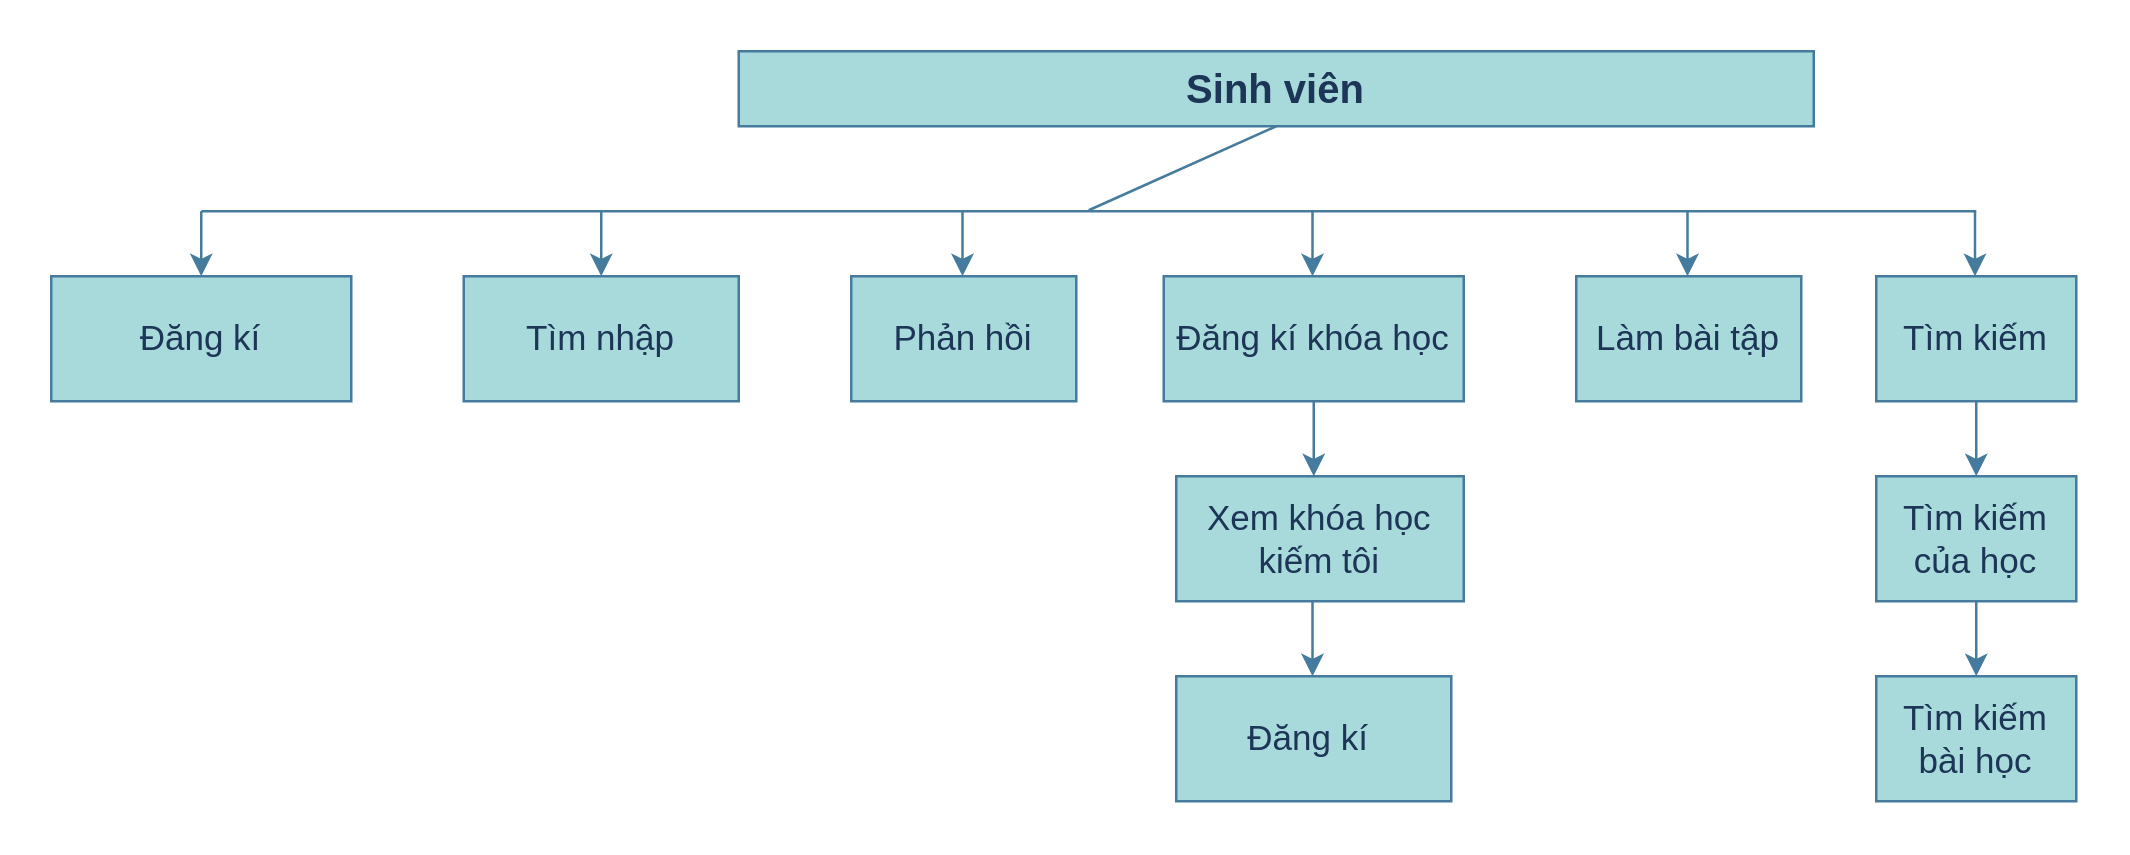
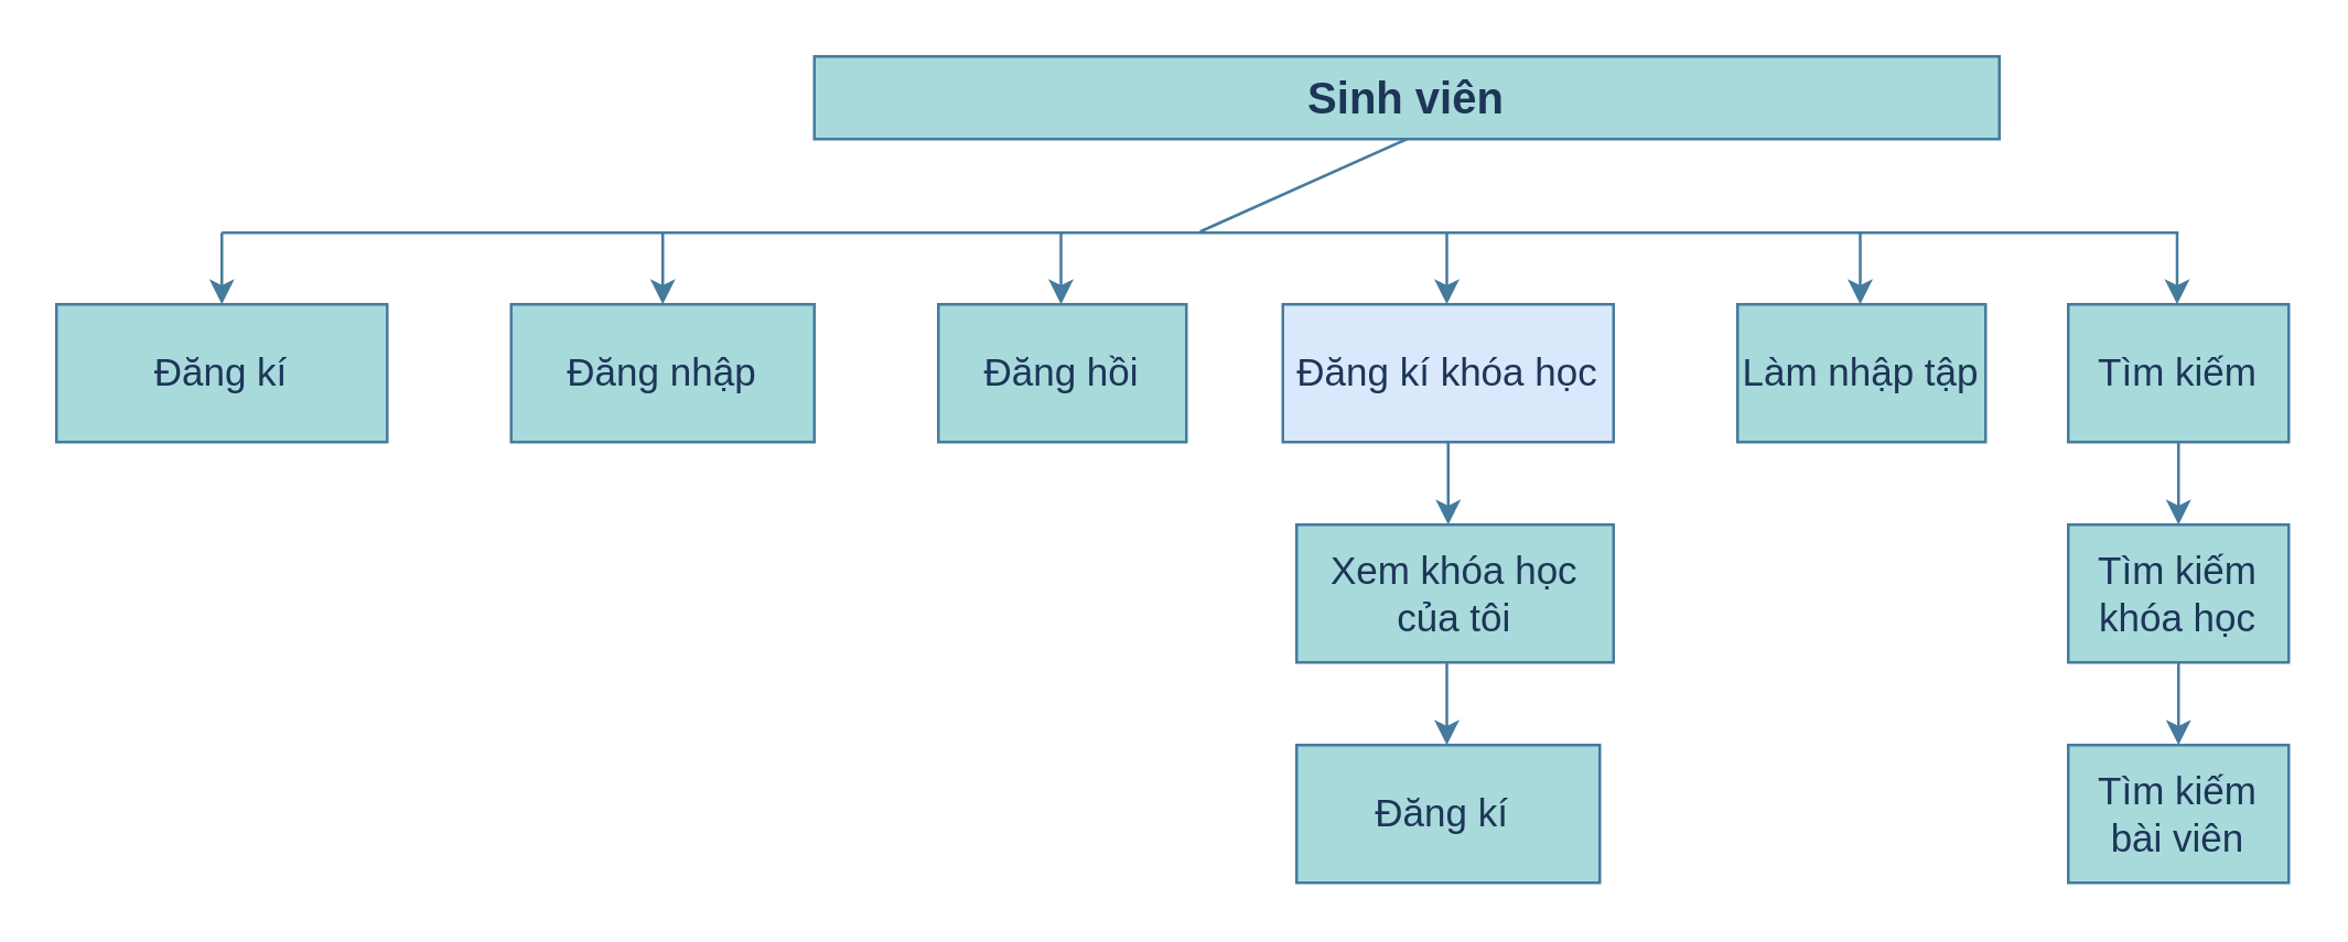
- <mxCell id="4" value="&lt;span style=&quot;font-size: 14px&quot;&gt;Tìm nhập&lt;/span&gt;" style="rounded=0;whiteSpace=wrap;html=1;fillColor=#A8DADC;strokeColor=#457B9D;fontColor=#1D3557;" parent="1" vertex="1"><mxGeometry x="185" y="110" width="110" height="50" as="geometry" /></mxCell>
+ <mxCell id="4" value="&lt;span style=&quot;font-size: 14px&quot;&gt;Đăng nhập&lt;/span&gt;" style="rounded=0;whiteSpace=wrap;html=1;fillColor=#A8DADC;strokeColor=#457B9D;fontColor=#1D3557;" parent="1" vertex="1"><mxGeometry x="185" y="110" width="110" height="50" as="geometry" /></mxCell>
- <mxCell id="5" value="&lt;font style=&quot;font-size: 14px&quot;&gt;Phản hồi&lt;/font&gt;" style="rounded=0;whiteSpace=wrap;html=1;fillColor=#A8DADC;strokeColor=#457B9D;fontColor=#1D3557;" parent="1" vertex="1"><mxGeometry x="340" y="110" width="90" height="50" as="geometry" /></mxCell>
+ <mxCell id="5" value="&lt;font style=&quot;font-size: 14px&quot;&gt;Đăng hồi&lt;/font&gt;" style="rounded=0;whiteSpace=wrap;html=1;fillColor=#A8DADC;strokeColor=#457B9D;fontColor=#1D3557;" parent="1" vertex="1"><mxGeometry x="340" y="110" width="90" height="50" as="geometry" /></mxCell>
- <mxCell id="6" value="&lt;span style=&quot;font-size: 14px&quot;&gt;Đăng kí khóa học&lt;/span&gt;" style="rounded=0;whiteSpace=wrap;html=1;fillColor=#A8DADC;strokeColor=#457B9D;fontColor=#1D3557;" parent="1" vertex="1"><mxGeometry x="465" y="110" width="120" height="50" as="geometry" /></mxCell>
+ <mxCell id="6" value="&lt;span style=&quot;font-size: 14px&quot;&gt;Đăng kí khóa học&lt;/span&gt;" style="rounded=0;whiteSpace=wrap;html=1;fillColor=#dae8fc;strokeColor=#457B9D;fontColor=#1D3557;" parent="1" vertex="1"><mxGeometry x="465" y="110" width="120" height="50" as="geometry" /></mxCell>
- <mxCell id="7" value="&lt;font style=&quot;font-size: 14px&quot;&gt;Làm bài tập&lt;/font&gt;" style="rounded=0;whiteSpace=wrap;html=1;fillColor=#A8DADC;strokeColor=#457B9D;fontColor=#1D3557;" parent="1" vertex="1"><mxGeometry x="630" y="110" width="90" height="50" as="geometry" /></mxCell>
+ <mxCell id="7" value="&lt;font style=&quot;font-size: 14px&quot;&gt;Làm nhập tập&lt;/font&gt;" style="rounded=0;whiteSpace=wrap;html=1;fillColor=#A8DADC;strokeColor=#457B9D;fontColor=#1D3557;" parent="1" vertex="1"><mxGeometry x="630" y="110" width="90" height="50" as="geometry" /></mxCell>
- <mxCell id="20" value="&lt;span style=&quot;font-size: 14px&quot;&gt;Xem khóa học kiếm tôi&lt;/span&gt;" style="rounded=0;whiteSpace=wrap;html=1;fillColor=#A8DADC;strokeColor=#457B9D;fontColor=#1D3557;" parent="1" vertex="1"><mxGeometry x="470" y="190" width="115" height="50" as="geometry" /></mxCell>
+ <mxCell id="20" value="&lt;span style=&quot;font-size: 14px&quot;&gt;Xem khóa học của tôi&lt;/span&gt;" style="rounded=0;whiteSpace=wrap;html=1;fillColor=#A8DADC;strokeColor=#457B9D;fontColor=#1D3557;" parent="1" vertex="1"><mxGeometry x="470" y="190" width="115" height="50" as="geometry" /></mxCell>
- <mxCell id="24" value="&lt;span style=&quot;font-size: 14px&quot;&gt;Tìm kiếm của học&lt;/span&gt;" style="rounded=0;whiteSpace=wrap;html=1;fillColor=#A8DADC;strokeColor=#457B9D;fontColor=#1D3557;" parent="1" vertex="1"><mxGeometry x="750" y="190" width="80" height="50" as="geometry" /></mxCell>
+ <mxCell id="24" value="&lt;span style=&quot;font-size: 14px&quot;&gt;Tìm kiếm khóa học&lt;/span&gt;" style="rounded=0;whiteSpace=wrap;html=1;fillColor=#A8DADC;strokeColor=#457B9D;fontColor=#1D3557;" parent="1" vertex="1"><mxGeometry x="750" y="190" width="80" height="50" as="geometry" /></mxCell>
- <mxCell id="25" value="&lt;span style=&quot;font-size: 14px&quot;&gt;Tìm kiếm bài học&lt;/span&gt;" style="rounded=0;whiteSpace=wrap;html=1;fillColor=#A8DADC;strokeColor=#457B9D;fontColor=#1D3557;" parent="1" vertex="1"><mxGeometry x="750" y="270" width="80" height="50" as="geometry" /></mxCell>
+ <mxCell id="25" value="&lt;span style=&quot;font-size: 14px&quot;&gt;Tìm kiếm bài viên&lt;/span&gt;" style="rounded=0;whiteSpace=wrap;html=1;fillColor=#A8DADC;strokeColor=#457B9D;fontColor=#1D3557;" parent="1" vertex="1"><mxGeometry x="750" y="270" width="80" height="50" as="geometry" /></mxCell>
